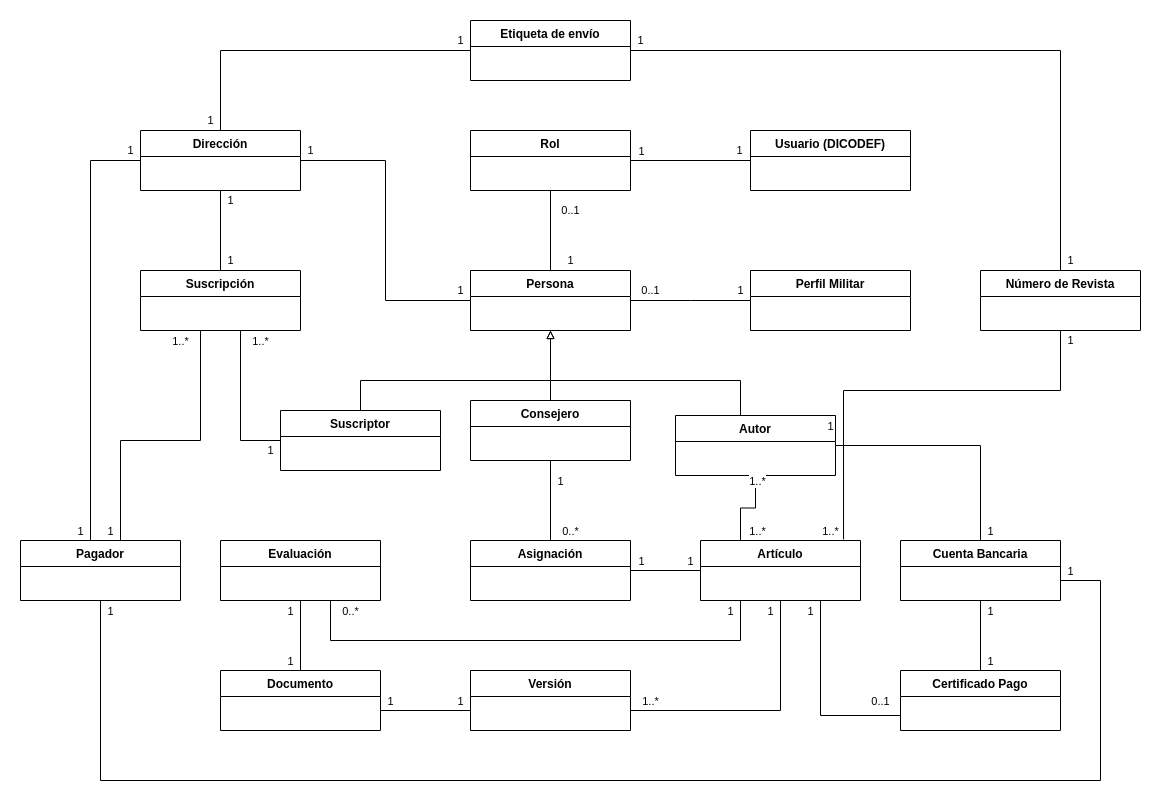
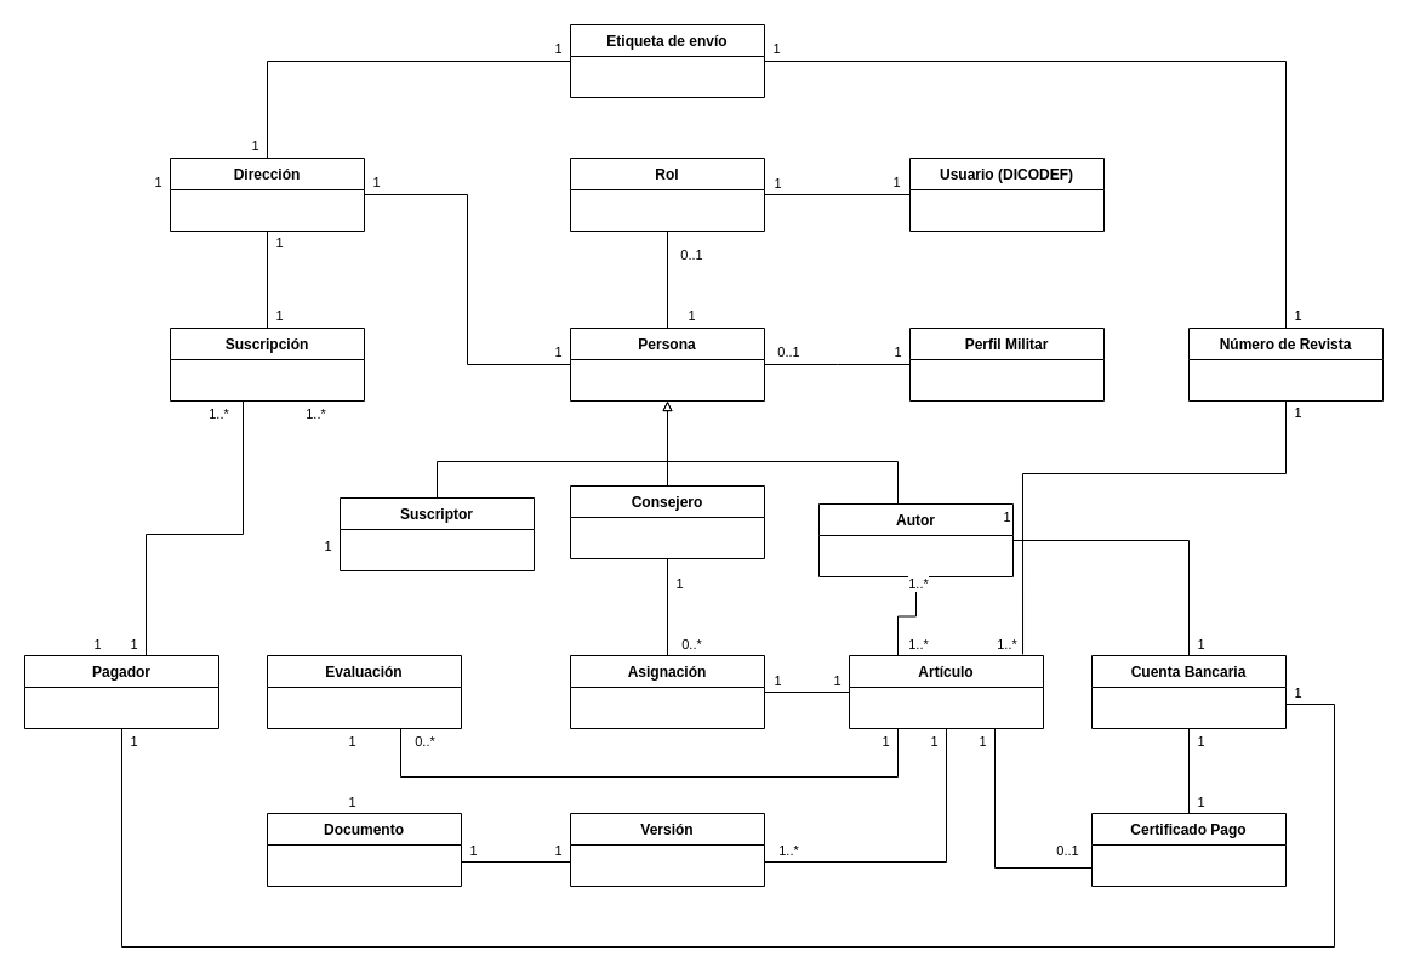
- <mxCell id="68" style="edgeStyle=orthogonalEdgeStyle;rounded=0;orthogonalLoop=1;jettySize=auto;html=1;entryX=0;entryY=0.75;entryDx=0;entryDy=0;endArrow=none;endFill=0;" parent="1" source="69" target="61" edge="1"><mxGeometry relative="1" as="geometry"><Array as="points"><mxPoint x="90" y="160" /><mxPoint x="140" y="160" /></Array></mxGeometry></mxCell>
- <mxCell id="17" style="edgeStyle=orthogonalEdgeStyle;rounded=0;orthogonalLoop=1;jettySize=auto;html=1;entryX=0.5;entryY=1;entryDx=0;entryDy=0;endArrow=none;endFill=0;" parent="1" source="18" target="21" edge="1"><mxGeometry relative="1" as="geometry"><Array as="points"><mxPoint x="240" y="440" /><mxPoint x="240" y="330" /></Array></mxGeometry></mxCell>
- <mxCell id="31" style="edgeStyle=orthogonalEdgeStyle;rounded=0;orthogonalLoop=1;jettySize=auto;html=1;entryX=0.5;entryY=1;entryDx=0;entryDy=0;endArrow=none;endFill=0;" parent="1" source="32" target="57" edge="1"><mxGeometry relative="1" as="geometry" /></mxCell>
